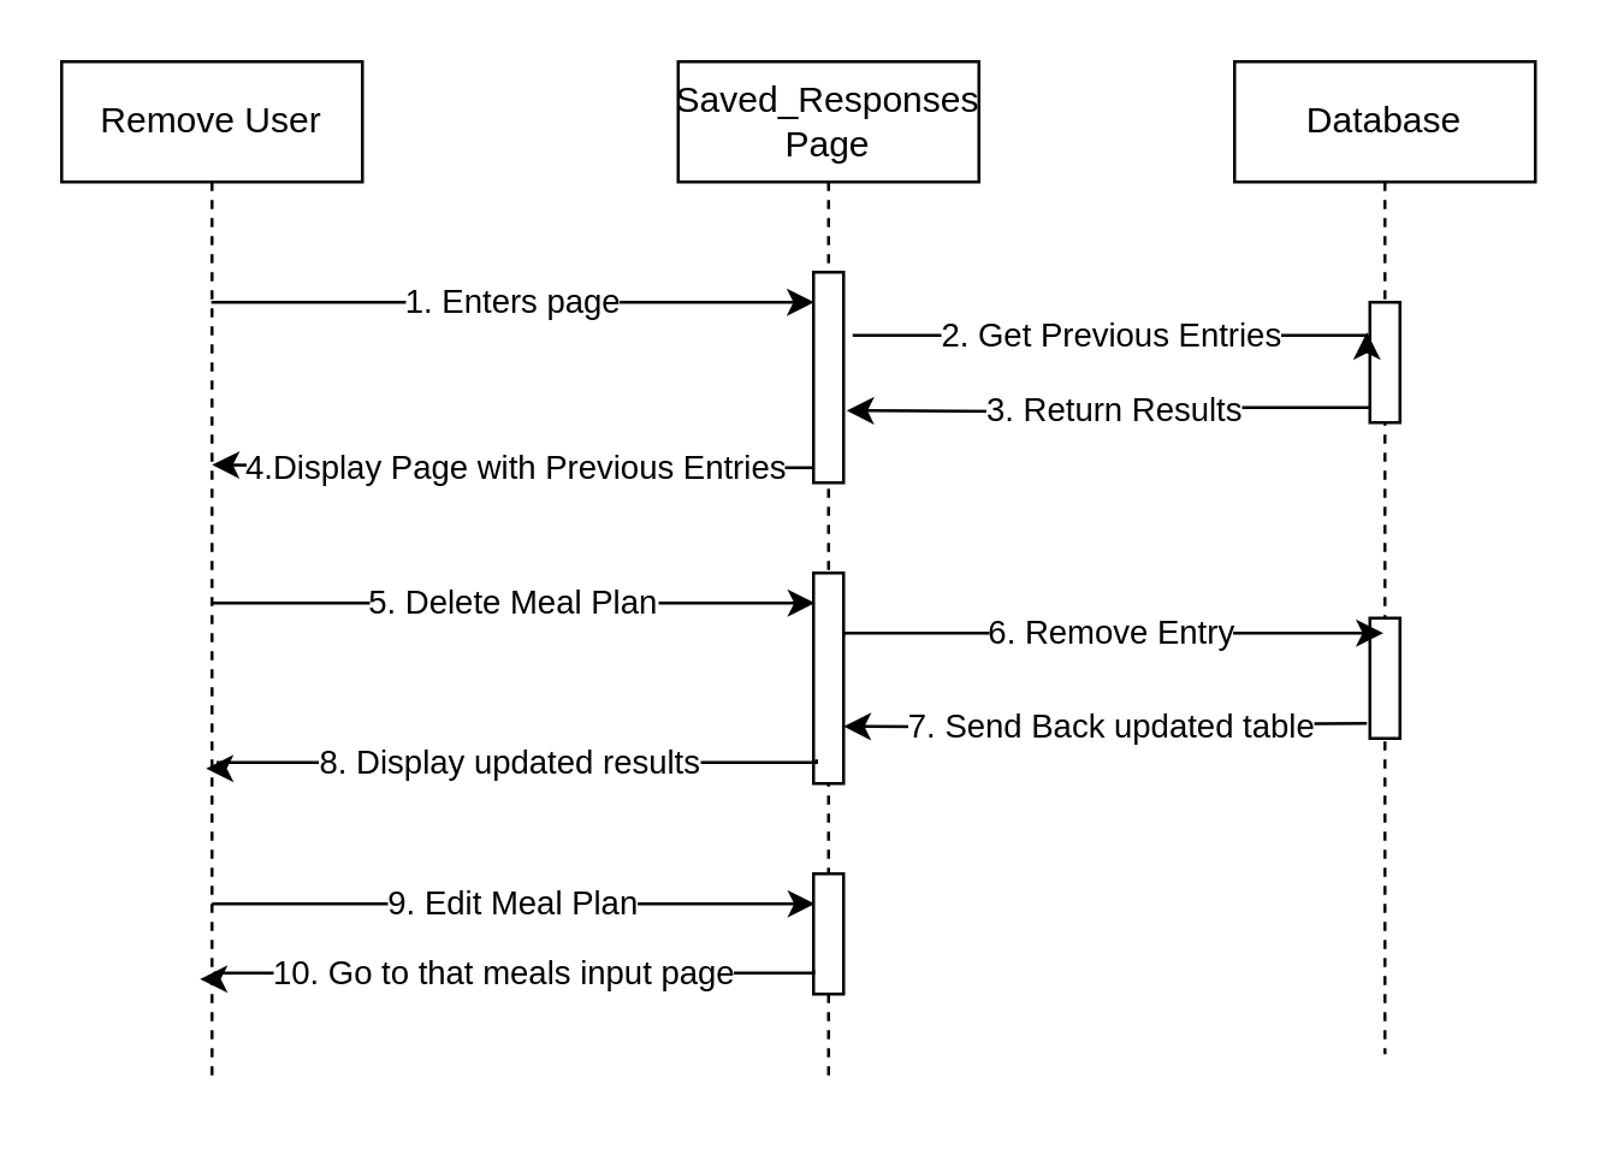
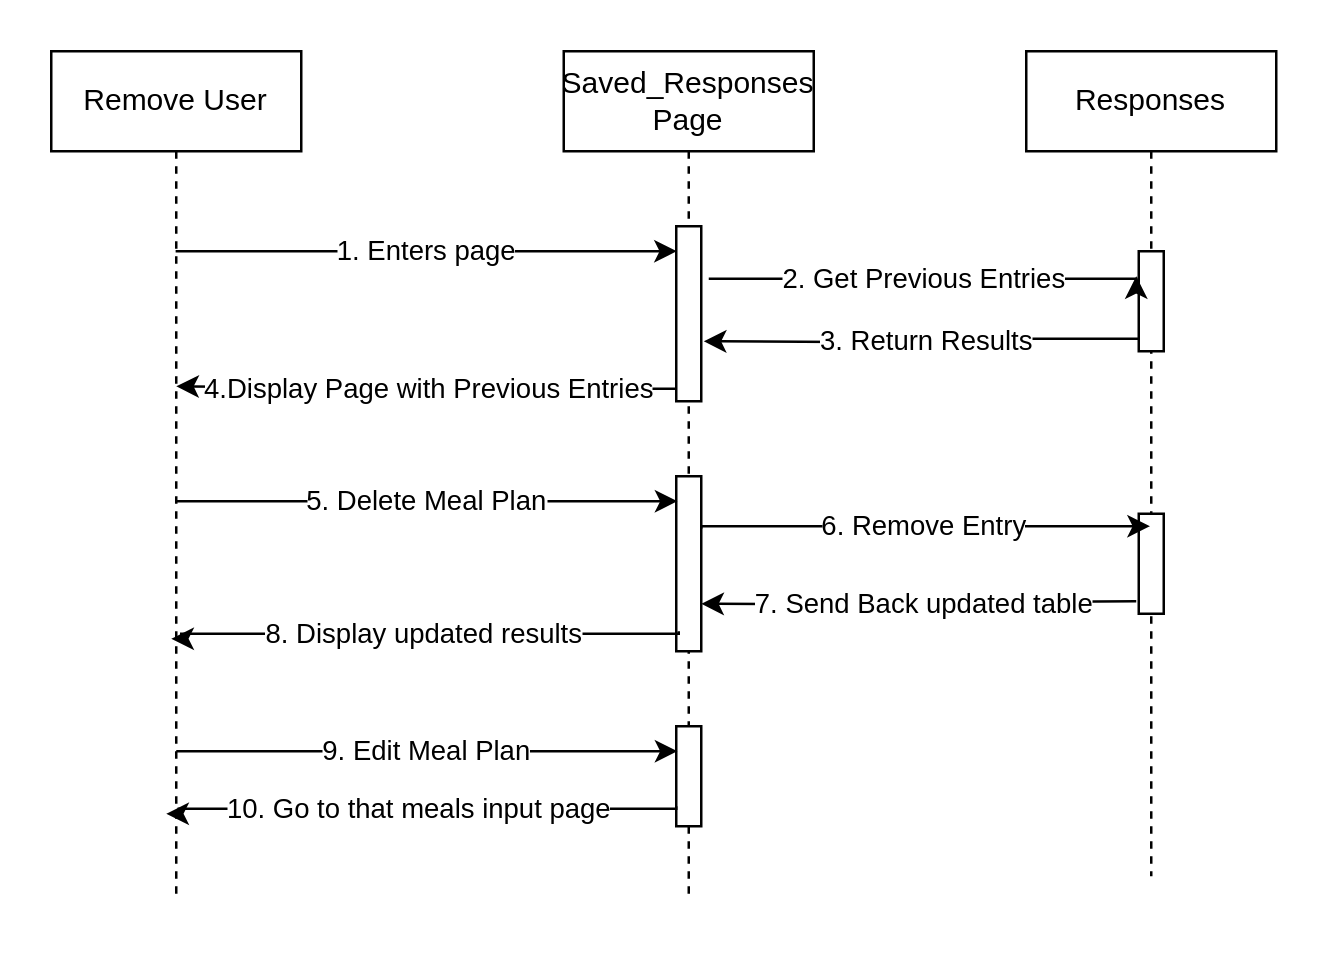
- <mxCell id="7" value="Database" style="shape=umlLifeline;perimeter=lifelinePerimeter;whiteSpace=wrap;html=1;container=1;dropTarget=0;collapsible=0;recursiveResize=0;outlineConnect=0;portConstraint=eastwest;newEdgeStyle={&quot;edgeStyle&quot;:&quot;elbowEdgeStyle&quot;,&quot;elbow&quot;:&quot;vertical&quot;,&quot;curved&quot;:0,&quot;rounded&quot;:0};" parent="1" vertex="1"><mxGeometry x="410" y="20" width="100" height="330" as="geometry" /></mxCell>
+ <mxCell id="7" value="Responses" style="shape=umlLifeline;perimeter=lifelinePerimeter;whiteSpace=wrap;html=1;container=1;dropTarget=0;collapsible=0;recursiveResize=0;outlineConnect=0;portConstraint=eastwest;newEdgeStyle={&quot;edgeStyle&quot;:&quot;elbowEdgeStyle&quot;,&quot;elbow&quot;:&quot;vertical&quot;,&quot;curved&quot;:0,&quot;rounded&quot;:0};" parent="1" vertex="1"><mxGeometry x="410" y="20" width="100" height="330" as="geometry" /></mxCell>
